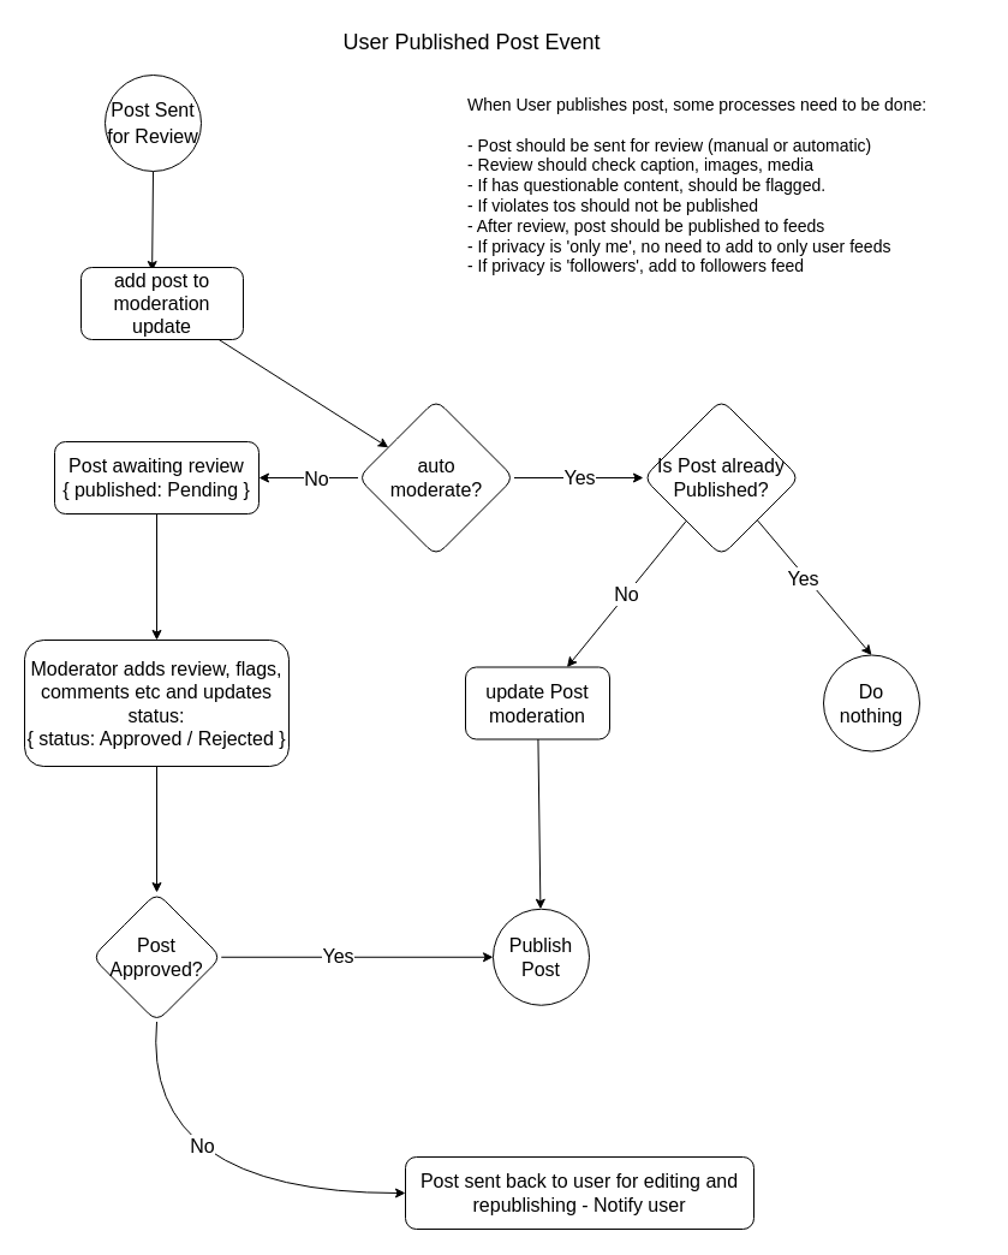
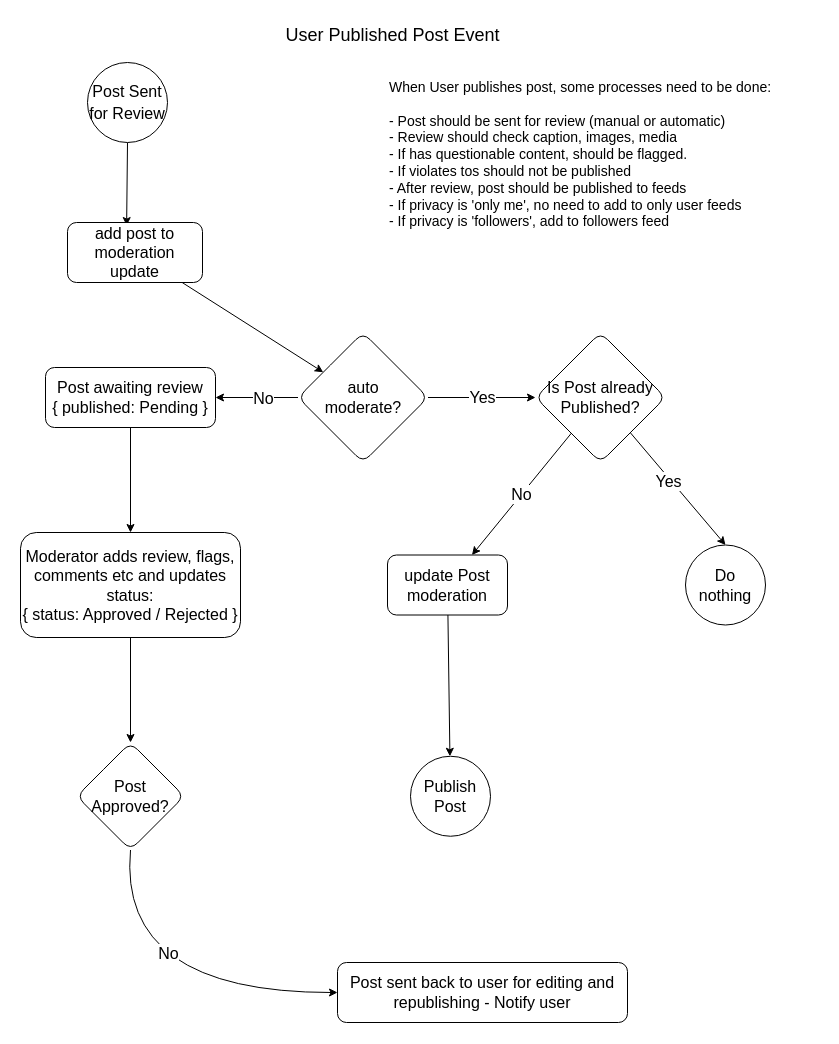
- <mxCell id="23" style="edgeStyle=none;html=1;entryX=0;entryY=0.5;entryDx=0;entryDy=0;fontSize=16;" edge="1" parent="1" source="25" target="26"><mxGeometry relative="1" as="geometry" /></mxCell>
- <mxCell id="24" value="&lt;font style=&quot;font-size: 16px;&quot;&gt;Yes&lt;/font&gt;" style="edgeLabel;html=1;align=center;verticalAlign=middle;resizable=0;points=[];fontSize=16;" vertex="1" connectable="0" parent="23"><mxGeometry x="-0.153" y="1" relative="1" as="geometry"><mxPoint x="1" as="offset" /></mxGeometry></mxCell>
